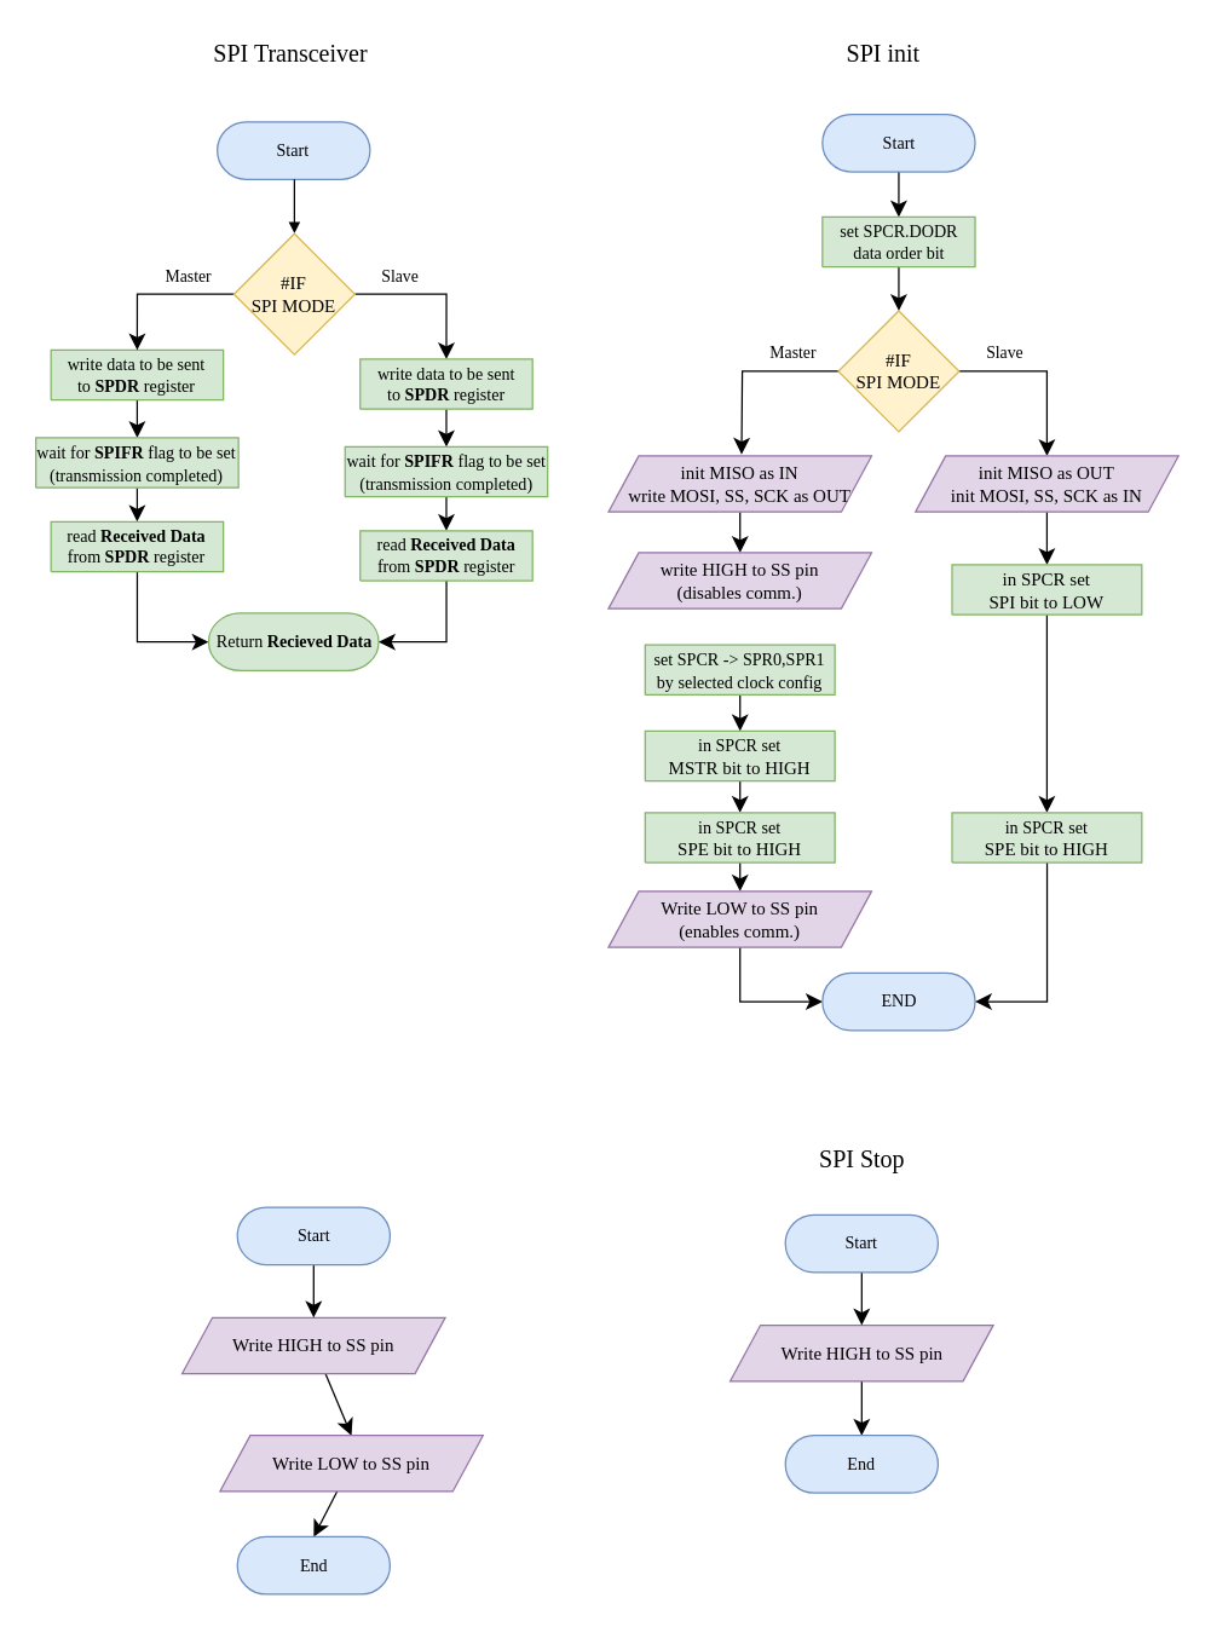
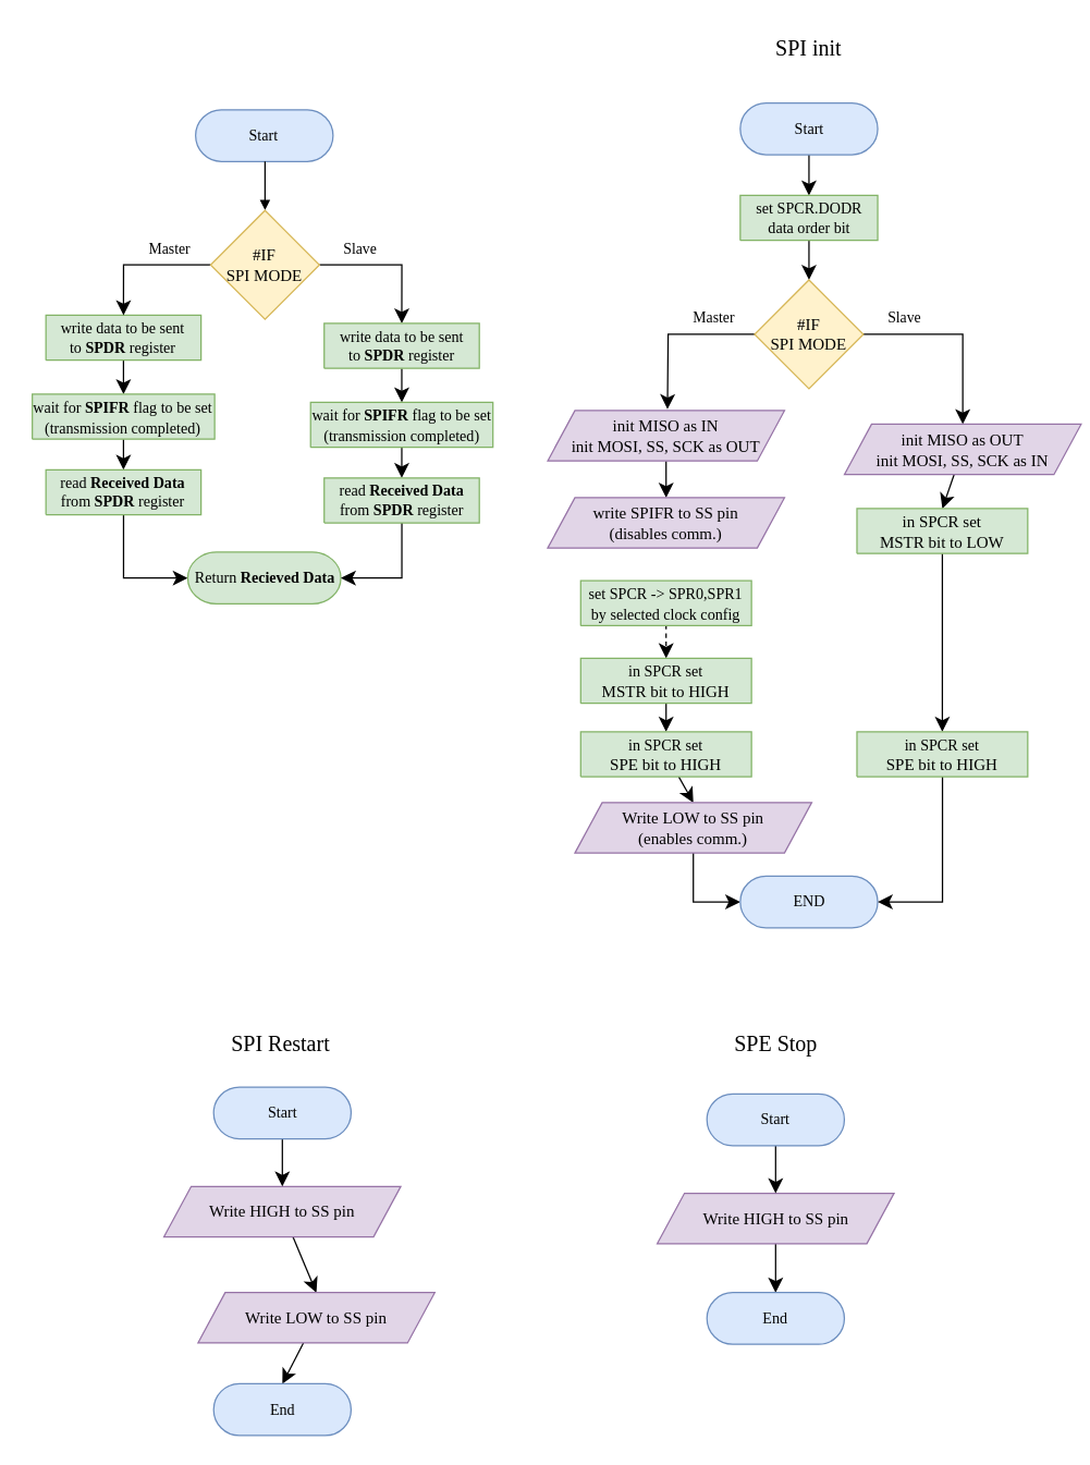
- <mxCell id="12" value="SPI Transceiver" style="text;html=1;strokeColor=none;fillColor=none;align=center;verticalAlign=middle;whiteSpace=wrap;rounded=0;fontSize=16;fontColor=#000000;fontFamily=Calibri;" parent="1" vertex="1"><mxGeometry x="123.25" y="20" width="138" height="30" as="geometry" /></mxCell>
- <mxCell id="7" value="SPI init" style="text;html=1;strokeColor=none;fillColor=none;align=center;verticalAlign=middle;whiteSpace=wrap;rounded=0;fontSize=16;fontFamily=Calibri;" parent="1" vertex="1"><mxGeometry x="529" y="20" width="110" height="30" as="geometry" /></mxCell>
+ <mxCell id="7" value="SPI init" style="text;html=1;strokeColor=none;fillColor=none;align=center;verticalAlign=middle;whiteSpace=wrap;rounded=0;fontSize=16;fontFamily=Calibri;" parent="1" vertex="1"><mxGeometry x="539" y="20" width="110" height="30" as="geometry" /></mxCell>
- <mxCell id="30" value="init MISO as OUT&lt;br style=&quot;border-color: var(--border-color); font-size: 12px;&quot;&gt;&lt;span style=&quot;font-size: 12px;&quot;&gt;init MOSI, SS, SCK as IN&lt;/span&gt;" style="shape=parallelogram;perimeter=parallelogramPerimeter;whiteSpace=wrap;html=1;fixedSize=1;fontSize=12;fontFamily=Calibri;fillColor=#e1d5e7;strokeColor=#9673a6;" vertex="1" parent="1"><mxGeometry x="605" y="301" width="174" height="37" as="geometry" /></mxCell>
+ <mxCell id="30" value="init MISO as OUT&lt;br style=&quot;border-color: var(--border-color); font-size: 12px;&quot;&gt;&lt;span style=&quot;font-size: 12px;&quot;&gt;init MOSI, SS, SCK as IN&lt;/span&gt;" style="shape=parallelogram;perimeter=parallelogramPerimeter;whiteSpace=wrap;html=1;fixedSize=1;fontSize=12;fontFamily=Calibri;fillColor=#e1d5e7;strokeColor=#9673a6;" vertex="1" parent="1"><mxGeometry x="620" y="311" width="174" height="37" as="geometry" /></mxCell>
- <mxCell id="19" value="init MISO as IN&lt;br style=&quot;border-color: var(--border-color); font-size: 12px;&quot;&gt;&lt;span style=&quot;font-size: 12px;&quot;&gt;write MOSI, SS, SCK as OUT&lt;/span&gt;" style="shape=parallelogram;perimeter=parallelogramPerimeter;whiteSpace=wrap;html=1;fixedSize=1;fontSize=12;fontFamily=Calibri;fillColor=#e1d5e7;strokeColor=#9673a6;" vertex="1" parent="1"><mxGeometry x="402" y="301" width="174" height="37" as="geometry" /></mxCell>
+ <mxCell id="19" value="init MISO as IN&lt;br style=&quot;border-color: var(--border-color); font-size: 12px;&quot;&gt;&lt;span style=&quot;font-size: 12px;&quot;&gt;init MOSI, SS, SCK as OUT&lt;/span&gt;" style="shape=parallelogram;perimeter=parallelogramPerimeter;whiteSpace=wrap;html=1;fixedSize=1;fontSize=12;fontFamily=Calibri;fillColor=#e1d5e7;strokeColor=#9673a6;" vertex="1" parent="1"><mxGeometry x="402" y="301" width="174" height="37" as="geometry" /></mxCell>
- <mxCell id="20" value="write HIGH to SS pin&lt;br&gt;(disables comm.)" style="shape=parallelogram;perimeter=parallelogramPerimeter;whiteSpace=wrap;html=1;fixedSize=1;fontSize=12;fontFamily=Calibri;fillColor=#e1d5e7;strokeColor=#9673a6;" vertex="1" parent="1"><mxGeometry x="402" y="365" width="174" height="37" as="geometry" /></mxCell>
+ <mxCell id="20" value="write SPIFR to SS pin&lt;br&gt;(disables comm.)" style="shape=parallelogram;perimeter=parallelogramPerimeter;whiteSpace=wrap;html=1;fixedSize=1;fontSize=12;fontFamily=Calibri;fillColor=#e1d5e7;strokeColor=#9673a6;" vertex="1" parent="1"><mxGeometry x="402" y="365" width="174" height="37" as="geometry" /></mxCell>
- <mxCell id="32" value="&lt;div style=&quot;&quot;&gt;&lt;div style=&quot;border-color: var(--border-color);&quot;&gt;in SPCR set&lt;/div&gt;&lt;div style=&quot;border-color: var(--border-color);&quot;&gt;SPI bit to LOW&lt;/div&gt;&lt;/div&gt;" style="verticalAlign=middle;align=center;overflow=width;vsdxID=274;fillColor=#d5e8d4;shape=stencil(nZBLDoAgDERP0z3SIyjew0SURgSD+Lu9kMZoXLhwN9O+tukAlrNpJg1SzDH4QW/URgNYgZTkjA4UkwJUgGXng+6DX1zLfmoymdXo17xh5zmRJ6Q42BWCfc2oJfdAr+Yv+AP9Cb7OJ3H/2JG1HNGz/84klThPVCc=);strokeColor=#82b366;spacingTop=-1;spacingBottom=-1;spacingLeft=-1;spacingRight=-1;points=[[0,0.5,0],[1,0.5,0],[0.5,1,0],[0.5,0,0]];labelBackgroundColor=none;rounded=1;html=1;whiteSpace=wrap;fontFamily=Calibri;" vertex="1" parent="1"><mxGeometry x="629.25" y="373" width="125.5" height="33" as="geometry" /></mxCell>
+ <mxCell id="32" value="&lt;div style=&quot;&quot;&gt;&lt;div style=&quot;border-color: var(--border-color);&quot;&gt;in SPCR set&lt;/div&gt;&lt;div style=&quot;border-color: var(--border-color);&quot;&gt;MSTR bit to LOW&lt;/div&gt;&lt;/div&gt;" style="verticalAlign=middle;align=center;overflow=width;vsdxID=274;fillColor=#d5e8d4;shape=stencil(nZBLDoAgDERP0z3SIyjew0SURgSD+Lu9kMZoXLhwN9O+tukAlrNpJg1SzDH4QW/URgNYgZTkjA4UkwJUgGXng+6DX1zLfmoymdXo17xh5zmRJ6Q42BWCfc2oJfdAr+Yv+AP9Cb7OJ3H/2JG1HNGz/84klThPVCc=);strokeColor=#82b366;spacingTop=-1;spacingBottom=-1;spacingLeft=-1;spacingRight=-1;points=[[0,0.5,0],[1,0.5,0],[0.5,1,0],[0.5,0,0]];labelBackgroundColor=none;rounded=1;html=1;whiteSpace=wrap;fontFamily=Calibri;" vertex="1" parent="1"><mxGeometry x="629.25" y="373" width="125.5" height="33" as="geometry" /></mxCell>
- <mxCell id="21" style="edgeStyle=none;curved=1;rounded=0;orthogonalLoop=1;jettySize=auto;html=1;entryX=0.5;entryY=0;entryDx=0;entryDy=0;entryPerimeter=0;fontSize=12;startSize=8;endSize=8;" edge="1" parent="1" source="22" target="24"><mxGeometry relative="1" as="geometry" /></mxCell>
+ <mxCell id="21" style="edgeStyle=none;curved=1;rounded=0;orthogonalLoop=1;jettySize=auto;html=1;entryX=0.5;entryY=0;entryDx=0;entryDy=0;entryPerimeter=0;fontSize=12;startSize=8;endSize=8;dashed=1;" edge="1" parent="1" source="22" target="24"><mxGeometry relative="1" as="geometry" /></mxCell>
- <mxCell id="56" value="Write LOW to SS pin&lt;br&gt;(enables comm.)" style="shape=parallelogram;perimeter=parallelogramPerimeter;whiteSpace=wrap;html=1;fixedSize=1;fontSize=12;fontFamily=Calibri;fillColor=#e1d5e7;strokeColor=#9673a6;" vertex="1" parent="1"><mxGeometry x="402" y="589" width="174" height="37" as="geometry" /></mxCell>
+ <mxCell id="56" value="Write LOW to SS pin&lt;br&gt;(enables comm.)" style="shape=parallelogram;perimeter=parallelogramPerimeter;whiteSpace=wrap;html=1;fixedSize=1;fontSize=12;fontFamily=Calibri;fillColor=#e1d5e7;strokeColor=#9673a6;" vertex="1" parent="1"><mxGeometry x="422" y="589" width="174" height="37" as="geometry" /></mxCell>
+ <mxCell id="57" value="SPI Restart" style="text;html=1;strokeColor=none;fillColor=none;align=center;verticalAlign=middle;whiteSpace=wrap;rounded=0;fontSize=16;fontColor=#000000;fontFamily=Calibri;" vertex="1" parent="1"><mxGeometry x="136.5" y="751" width="138" height="30" as="geometry" /></mxCell>
- <mxCell id="61" value="SPI Stop" style="text;html=1;strokeColor=none;fillColor=none;align=center;verticalAlign=middle;whiteSpace=wrap;rounded=0;fontSize=16;fontColor=#000000;fontFamily=Calibri;" vertex="1" parent="1"><mxGeometry x="500.5" y="751" width="138" height="30" as="geometry" /></mxCell>
+ <mxCell id="61" value="SPE Stop" style="text;html=1;strokeColor=none;fillColor=none;align=center;verticalAlign=middle;whiteSpace=wrap;rounded=0;fontSize=16;fontColor=#000000;fontFamily=Calibri;" vertex="1" parent="1"><mxGeometry x="500.5" y="751" width="138" height="30" as="geometry" /></mxCell>
